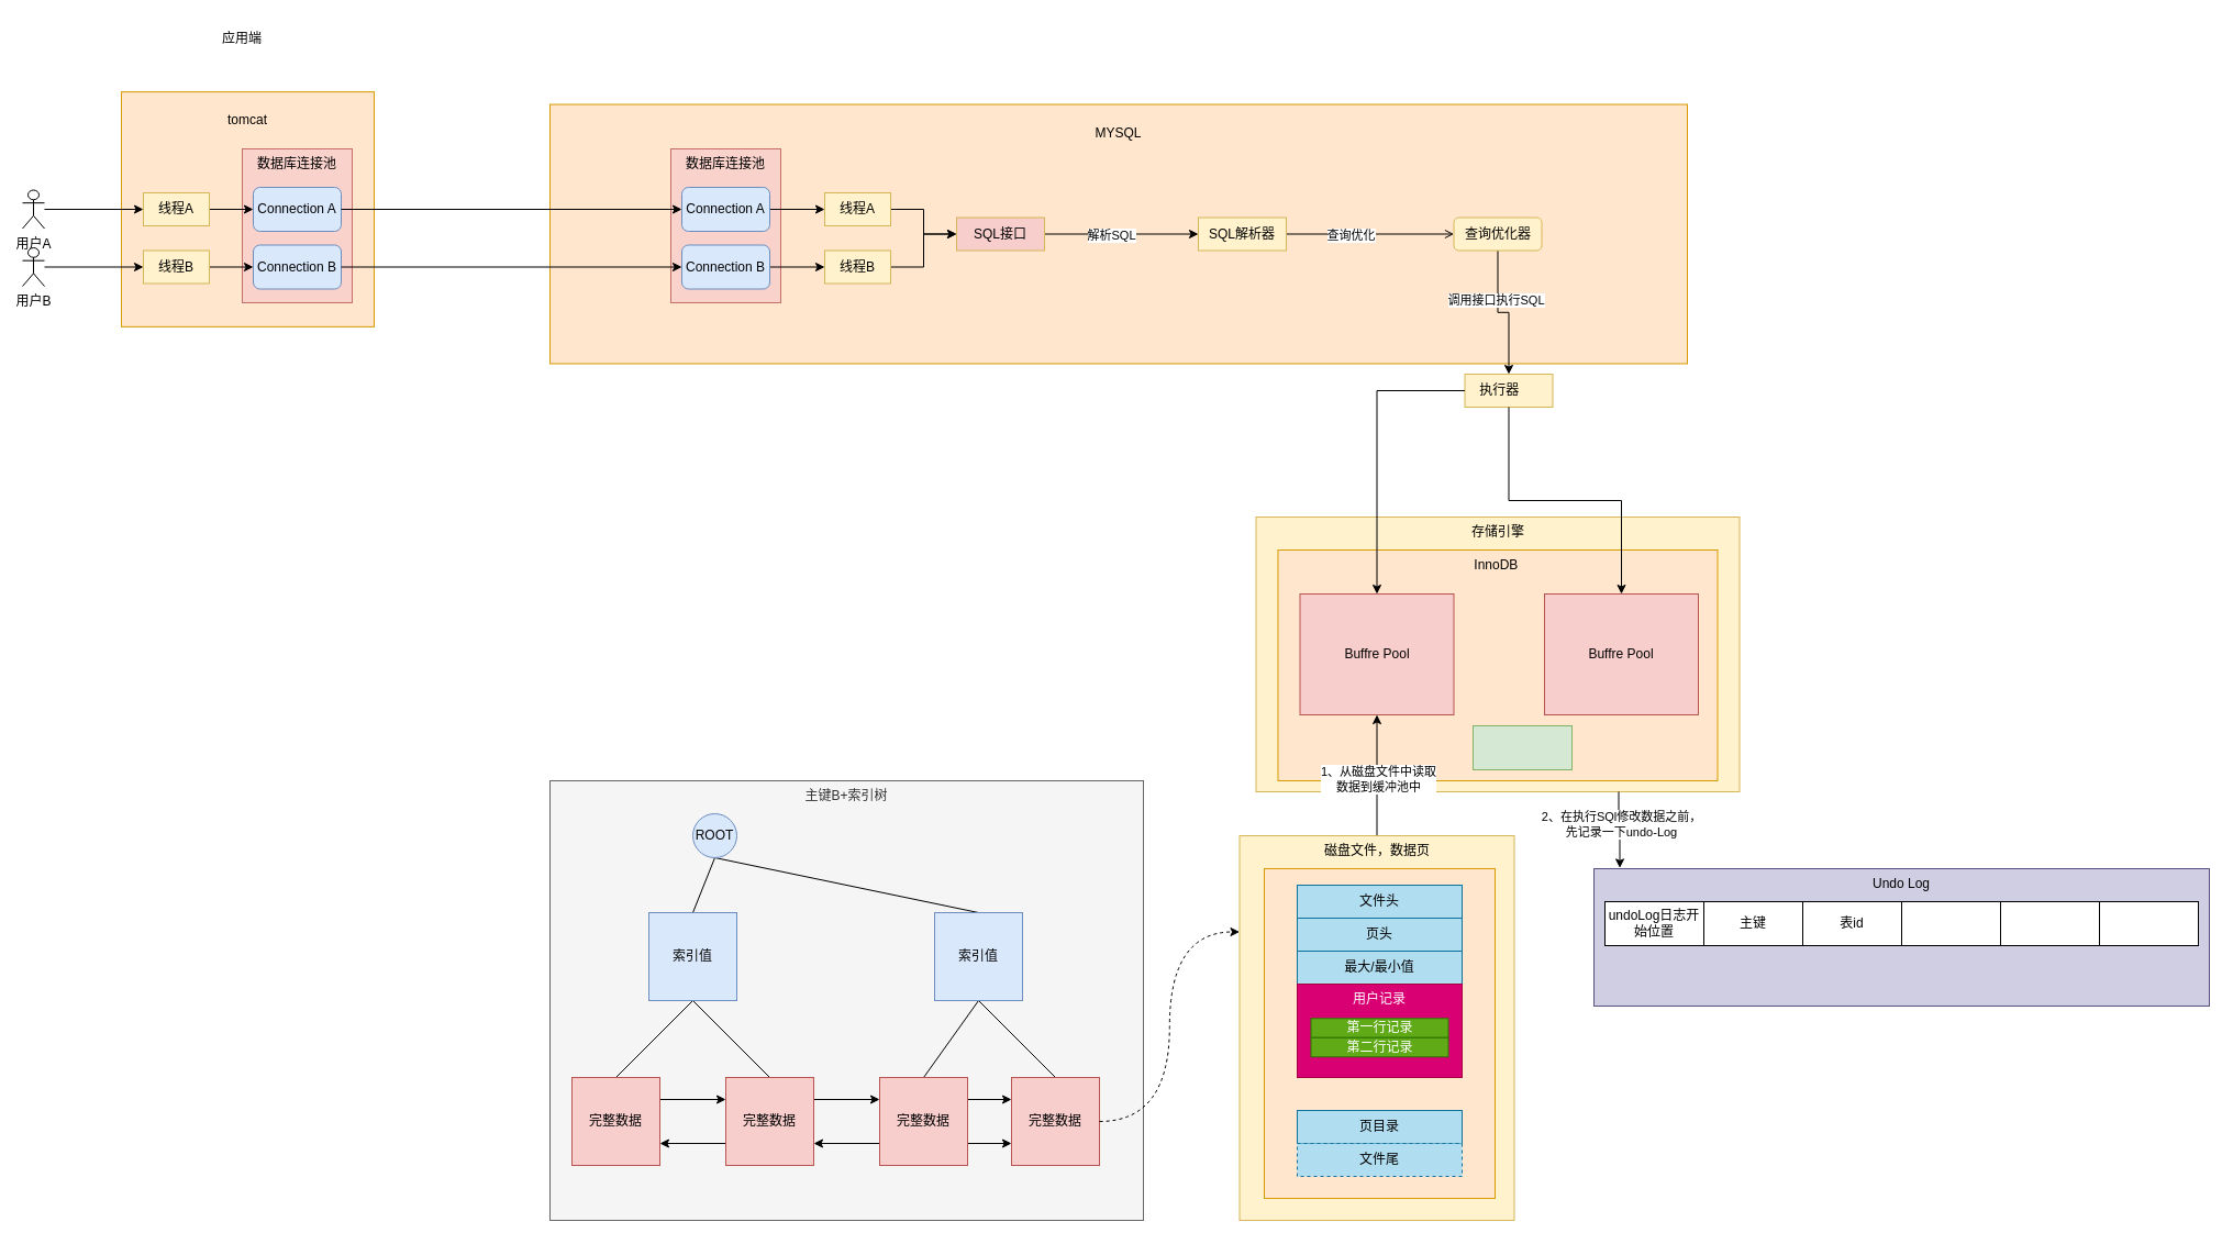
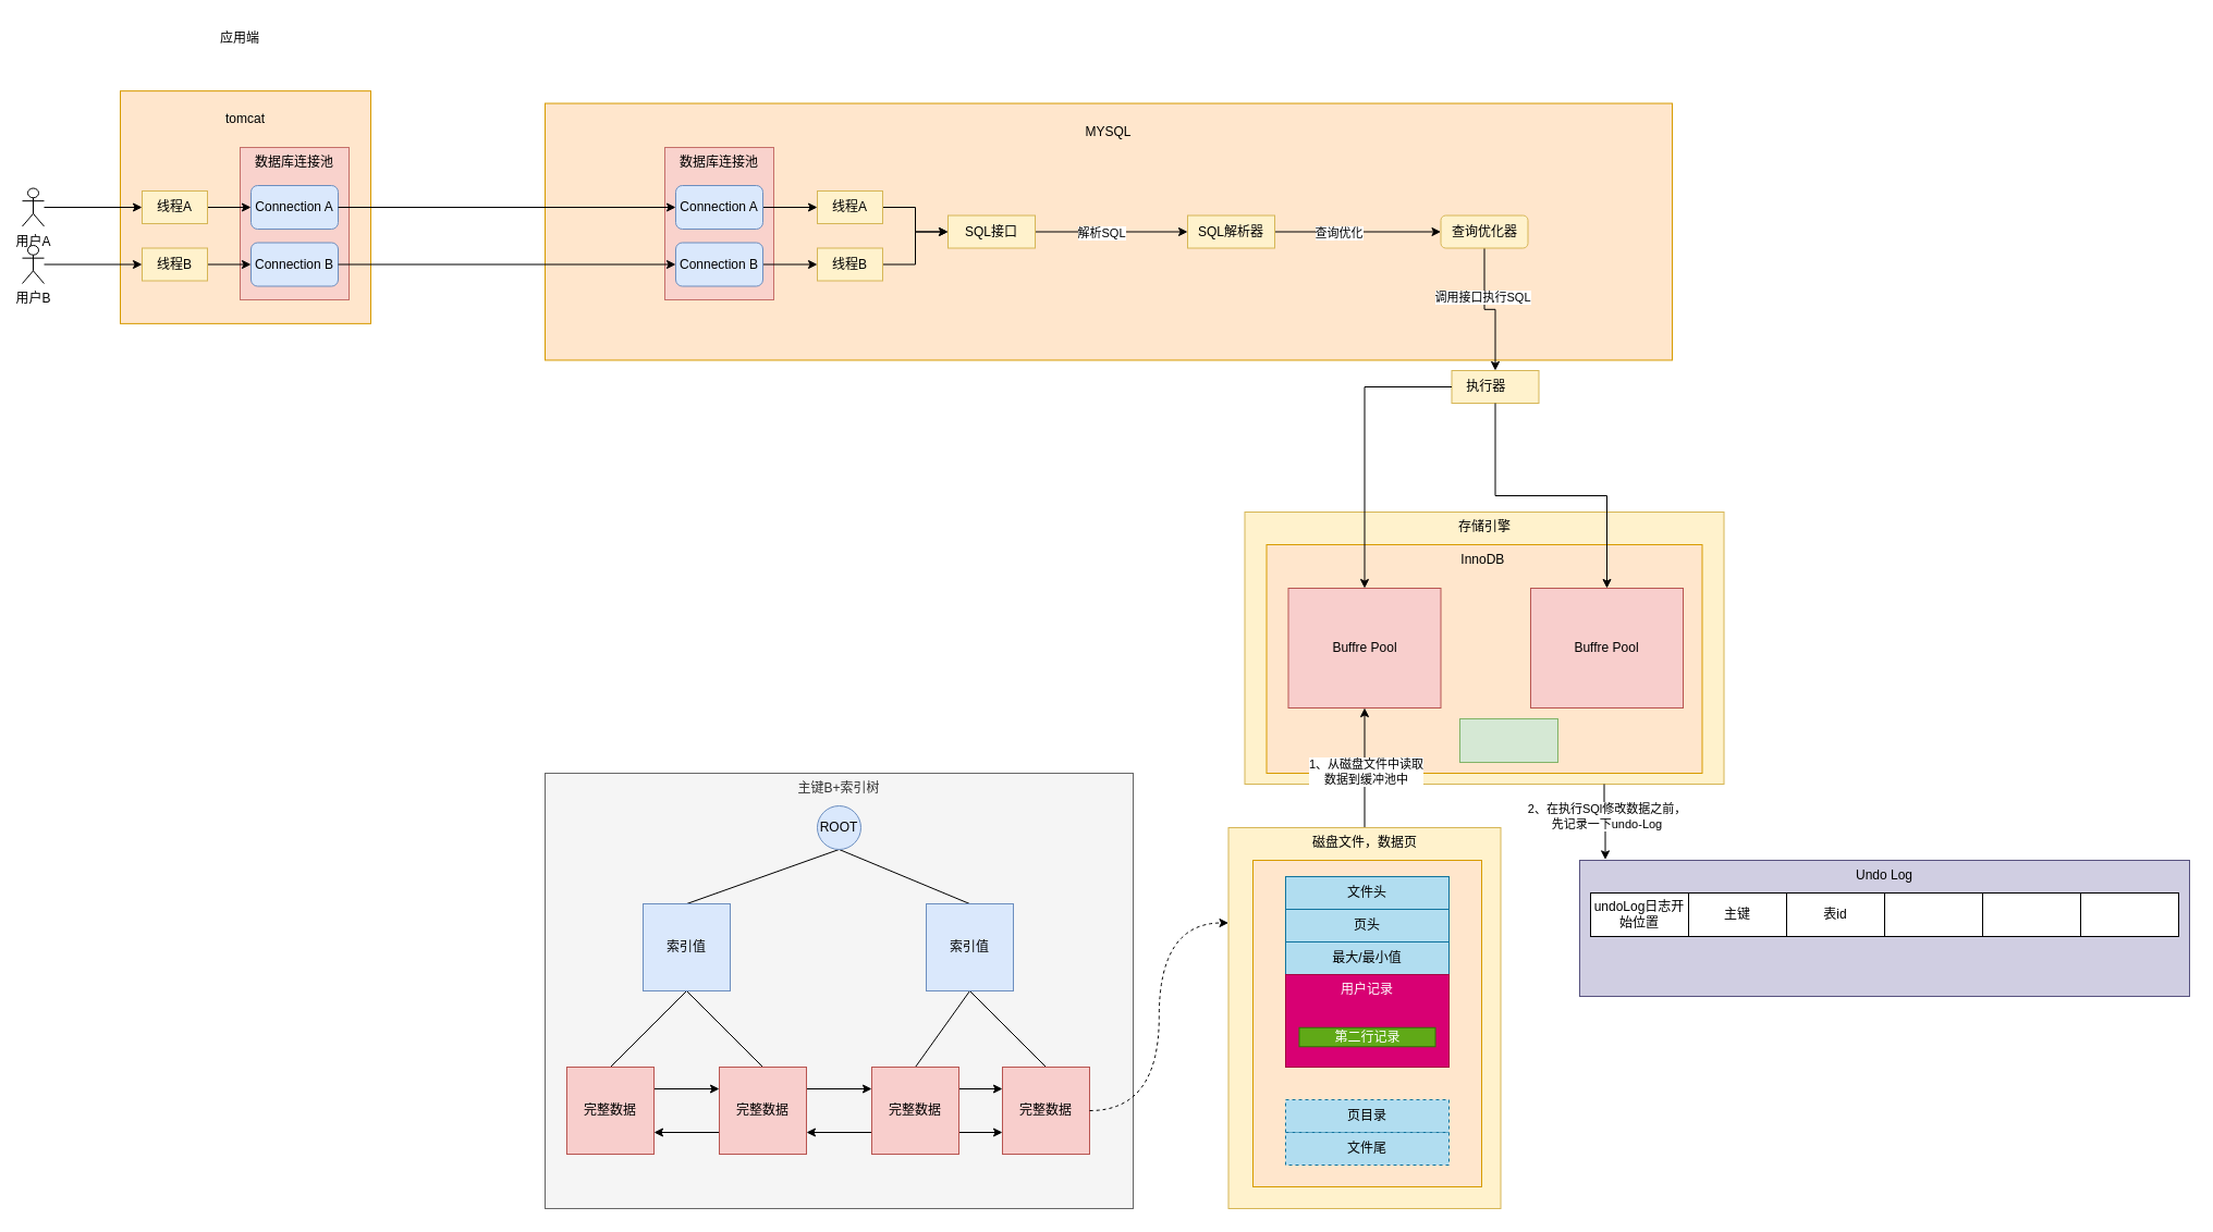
- <mxCell id="30" value="SQL接口" style="rounded=0;whiteSpace=wrap;html=1;fillColor=#f8cecc;strokeColor=#d6b656;" vertex="1" parent="1"><mxGeometry x="870" y="197.5" width="80" height="30" as="geometry" /></mxCell>
+ <mxCell id="30" value="SQL接口" style="rounded=0;whiteSpace=wrap;html=1;fillColor=#fff2cc;strokeColor=#d6b656;" vertex="1" parent="1"><mxGeometry x="870" y="197.5" width="80" height="30" as="geometry" /></mxCell>
- <mxCell id="31" style="edgeStyle=orthogonalEdgeStyle;rounded=0;orthogonalLoop=1;jettySize=auto;html=1;endArrow=open;" edge="1" parent="1" source="33" target="36"><mxGeometry relative="1" as="geometry" /></mxCell>
+ <mxCell id="31" style="edgeStyle=orthogonalEdgeStyle;rounded=0;orthogonalLoop=1;jettySize=auto;html=1;" edge="1" parent="1" source="33" target="36"><mxGeometry relative="1" as="geometry" /></mxCell>
- <mxCell id="52" value="ROOT" style="ellipse;whiteSpace=wrap;html=1;aspect=fixed;fillColor=#dae8fc;strokeColor=#6c8ebf;" vertex="1" parent="1"><mxGeometry x="630" y="740" width="40" height="40" as="geometry" /></mxCell>
+ <mxCell id="52" value="ROOT" style="ellipse;whiteSpace=wrap;html=1;aspect=fixed;fillColor=#dae8fc;strokeColor=#6c8ebf;" vertex="1" parent="1"><mxGeometry x="750" y="740" width="40" height="40" as="geometry" /></mxCell>
- <mxCell id="75" value="第一行记录" style="rounded=0;whiteSpace=wrap;html=1;fillColor=#60a917;fontColor=#ffffff;strokeColor=#2D7600;" vertex="1" parent="1"><mxGeometry x="1192.5" y="926.25" width="125" height="17.5" as="geometry" /></mxCell>
- <mxCell id="72" value="页目录" style="rounded=0;whiteSpace=wrap;html=1;fillColor=#b1ddf0;strokeColor=#10739e;" vertex="1" parent="1"><mxGeometry x="1180" y="1010" width="150" height="30" as="geometry" /></mxCell>
+ <mxCell id="72" value="页目录" style="rounded=0;whiteSpace=wrap;html=1;fillColor=#b1ddf0;strokeColor=#10739e;dashed=1;" vertex="1" parent="1"><mxGeometry x="1180" y="1010" width="150" height="30" as="geometry" /></mxCell>
